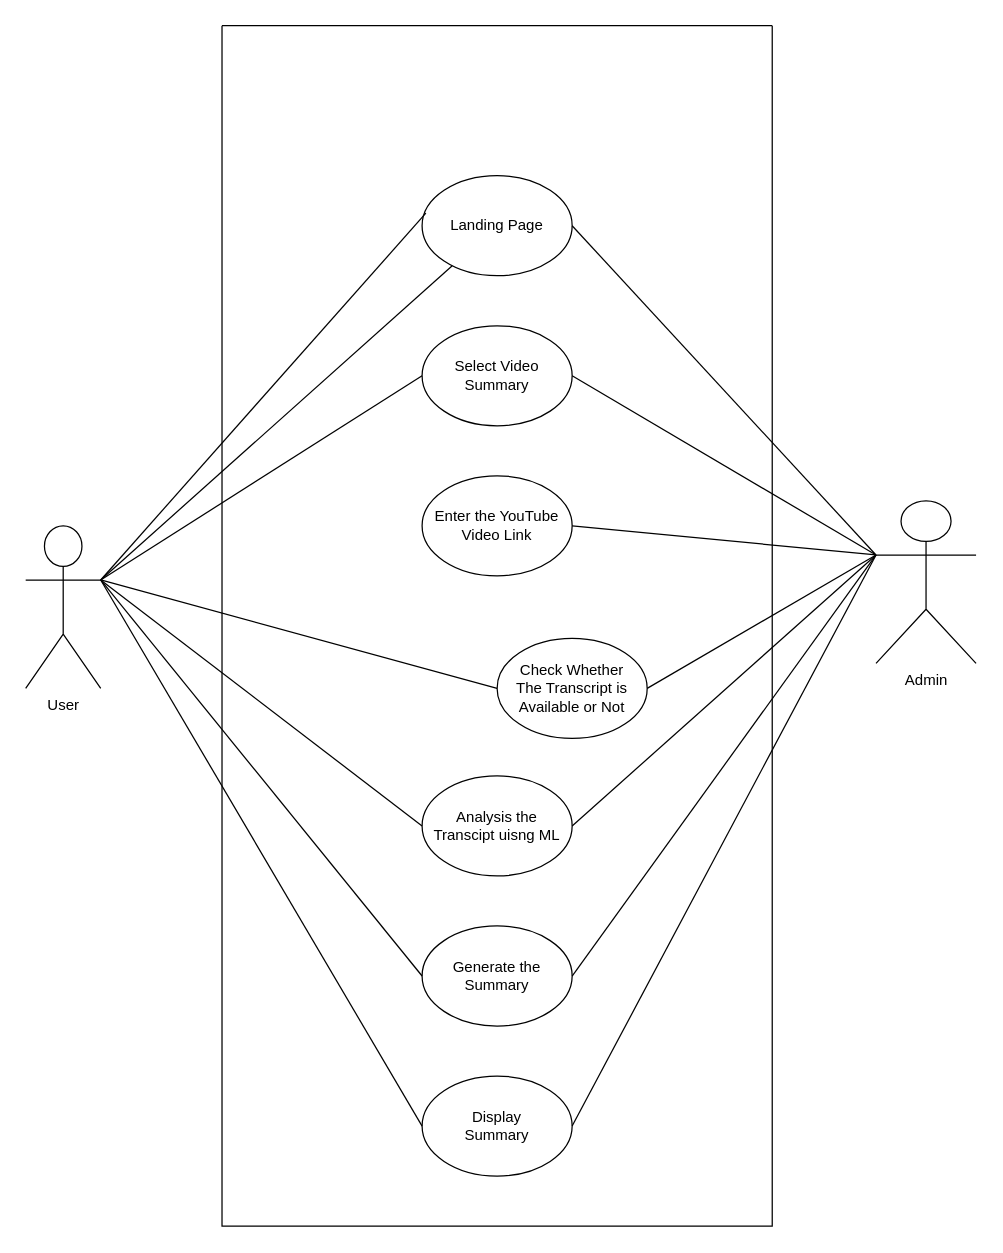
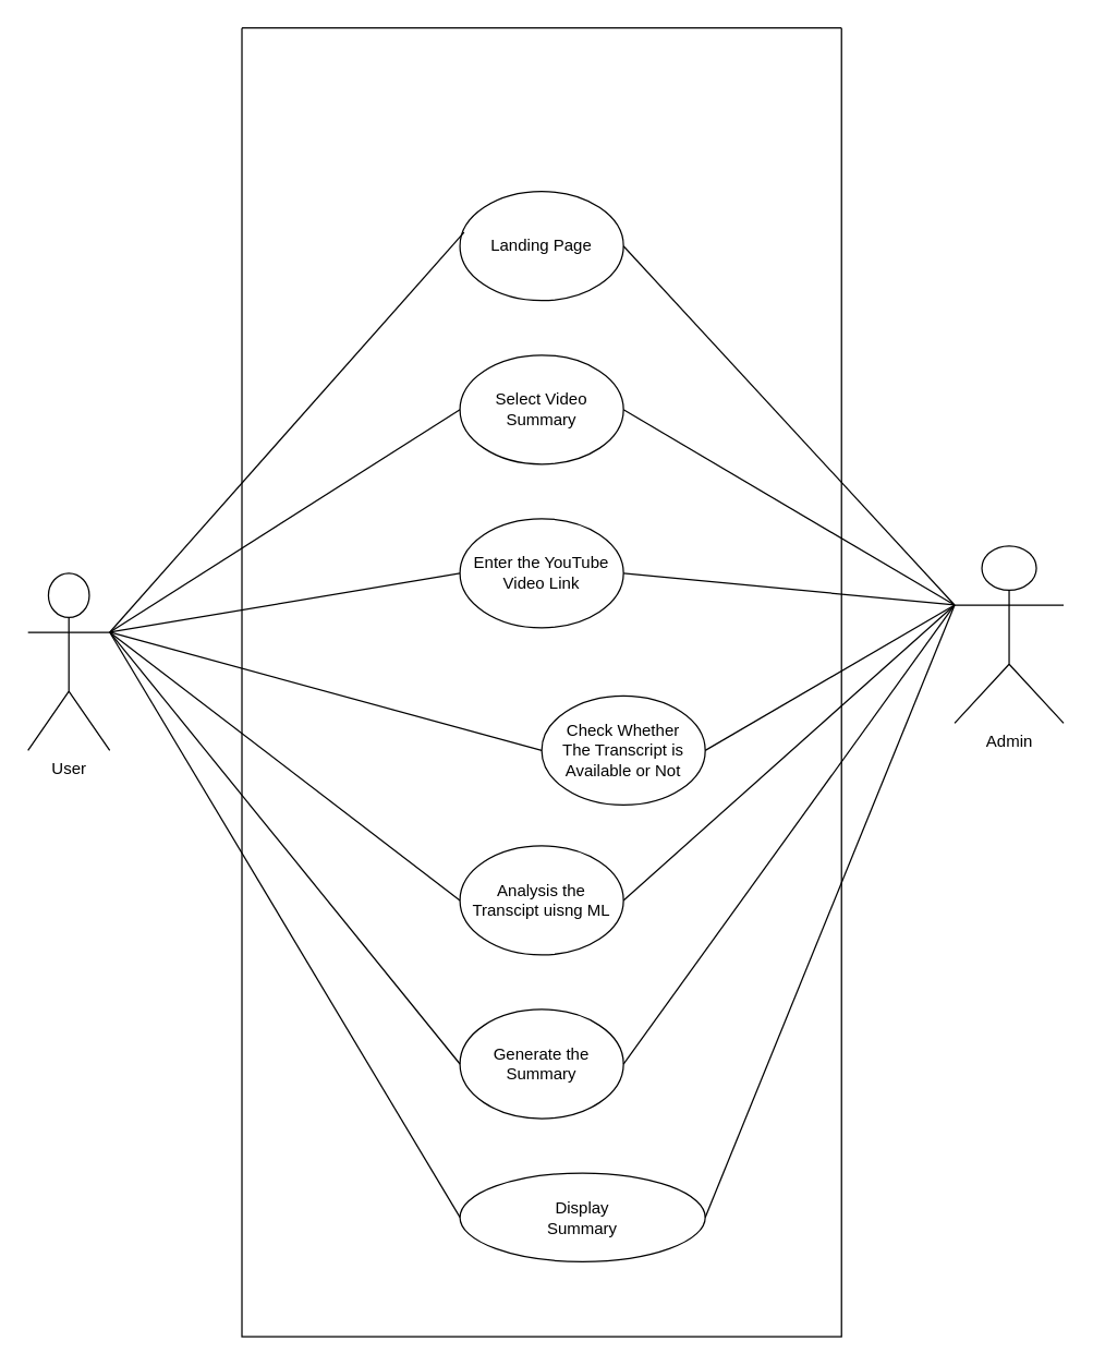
- <mxCell id="14" value="" style="endArrow=none;html=1;rounded=0;exitX=1;exitY=0.333;exitDx=0;exitDy=0;exitPerimeter=0;" edge="1" parent="1" source="11" target="2"><mxGeometry width="50" height="50" relative="1" as="geometry"><mxPoint x="120" y="483" as="sourcePoint" /><mxPoint x="360" y="190" as="targetPoint" /></mxGeometry></mxCell>
+ <mxCell id="14" value="" style="endArrow=none;html=1;rounded=0;exitX=1;exitY=0.333;exitDx=0;exitDy=0;exitPerimeter=0;entryX=0;entryY=0.5;entryDx=0;entryDy=0;" edge="1" parent="1" source="11" target="4"><mxGeometry width="50" height="50" relative="1" as="geometry"><mxPoint x="120" y="483" as="sourcePoint" /><mxPoint x="360" y="190" as="targetPoint" /></mxGeometry></mxCell>
- <mxCell id="8" value="Display &lt;br&gt;Summary" style="ellipse;whiteSpace=wrap;html=1;" vertex="1" parent="1"><mxGeometry x="337" y="860" width="120" height="80" as="geometry" /></mxCell>
+ <mxCell id="8" value="Display &lt;br&gt;Summary" style="ellipse;whiteSpace=wrap;html=1;" vertex="1" parent="1"><mxGeometry x="337" y="860" width="180" height="65" as="geometry" /></mxCell>
